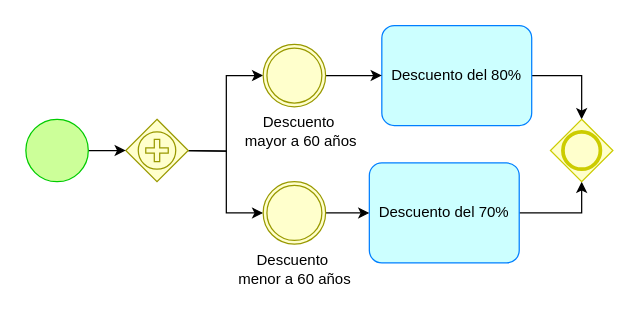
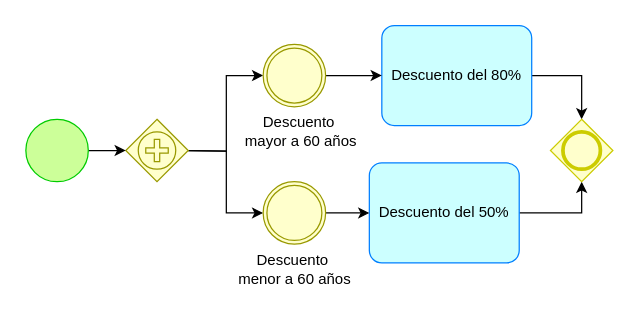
- <mxCell id="5" value="Descuento del 70%" style="points=[[0.25,0,0],[0.5,0,0],[0.75,0,0],[1,0.25,0],[1,0.5,0],[1,0.75,0],[0.75,1,0],[0.5,1,0],[0.25,1,0],[0,0.75,0],[0,0.5,0],[0,0.25,0]];shape=mxgraph.bpmn.task;whiteSpace=wrap;rectStyle=rounded;size=10;html=1;taskMarker=abstract;strokeColor=#007FFF;fillColor=#CCFFFF;" vertex="1" parent="1"><mxGeometry x="295" y="130" width="120" height="80" as="geometry" /></mxCell>
+ <mxCell id="5" value="Descuento del 50%" style="points=[[0.25,0,0],[0.5,0,0],[0.75,0,0],[1,0.25,0],[1,0.5,0],[1,0.75,0],[0.75,1,0],[0.5,1,0],[0.25,1,0],[0,0.75,0],[0,0.5,0],[0,0.25,0]];shape=mxgraph.bpmn.task;whiteSpace=wrap;rectStyle=rounded;size=10;html=1;taskMarker=abstract;strokeColor=#007FFF;fillColor=#CCFFFF;" vertex="1" parent="1"><mxGeometry x="295" y="130" width="120" height="80" as="geometry" /></mxCell>
